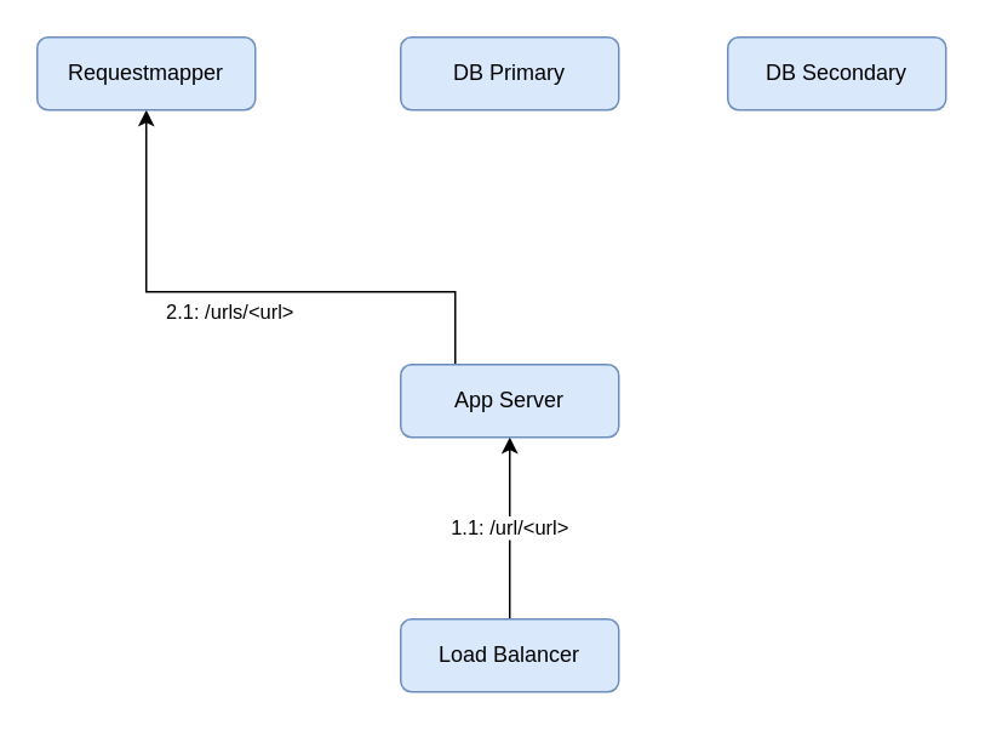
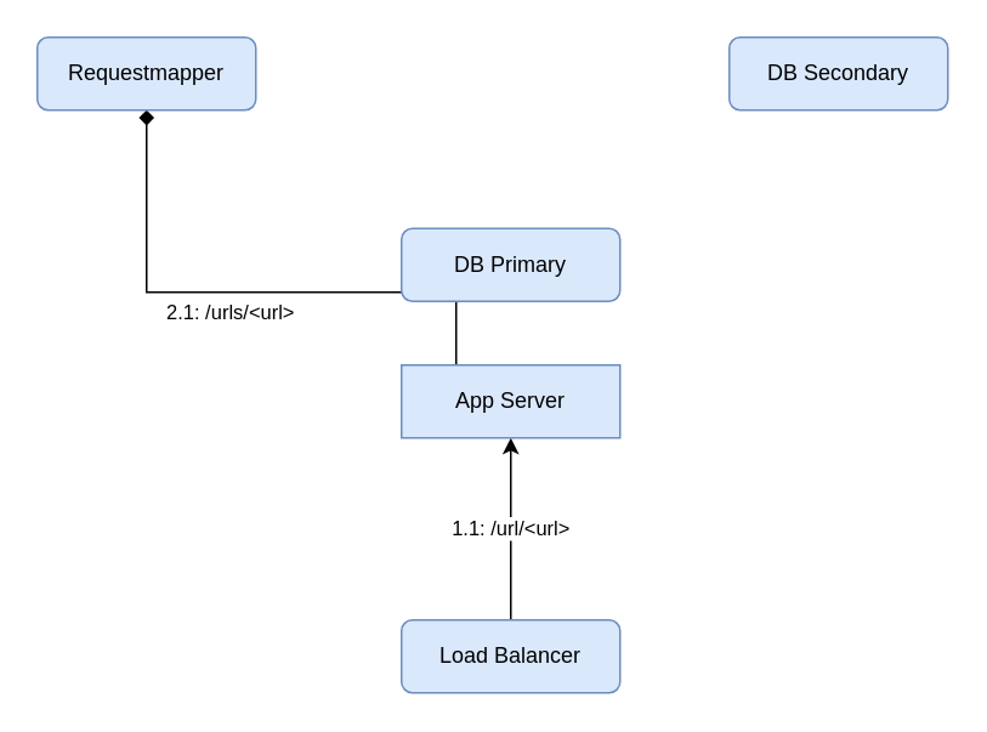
- <mxCell id="7" value="DB Primary" style="rounded=1;whiteSpace=wrap;html=1;fontSize=12;glass=0;strokeWidth=1;shadow=0;fillColor=#dae8fc;strokeColor=#6c8ebf;" parent="1" vertex="1"><mxGeometry x="220" y="20" width="120" height="40" as="geometry" /></mxCell>
+ <mxCell id="7" value="DB Primary" style="rounded=1;whiteSpace=wrap;html=1;fontSize=12;glass=0;strokeWidth=1;shadow=0;fillColor=#dae8fc;strokeColor=#6c8ebf;" parent="1" vertex="1"><mxGeometry x="220" y="125" width="120" height="40" as="geometry" /></mxCell>
- <mxCell id="3" style="edgeStyle=orthogonalEdgeStyle;rounded=0;orthogonalLoop=1;jettySize=auto;html=1;exitX=0.25;exitY=0;exitDx=0;exitDy=0;entryX=0.5;entryY=1;entryDx=0;entryDy=0;labelBackgroundColor=#ffffff;" parent="1" source="5" target="9" edge="1"><mxGeometry relative="1" as="geometry"><Array as="points"><mxPoint x="250" y="160" /><mxPoint x="80" y="160" /></Array></mxGeometry></mxCell>
+ <mxCell id="3" style="edgeStyle=orthogonalEdgeStyle;rounded=0;orthogonalLoop=1;jettySize=auto;html=1;exitX=0.25;exitY=0;exitDx=0;exitDy=0;entryX=0.5;entryY=1;entryDx=0;entryDy=0;labelBackgroundColor=#ffffff;endArrow=diamond;" parent="1" source="5" target="9" edge="1"><mxGeometry relative="1" as="geometry"><Array as="points"><mxPoint x="250" y="160" /><mxPoint x="80" y="160" /></Array></mxGeometry></mxCell>
- <mxCell id="5" value="App Server" style="rounded=1;whiteSpace=wrap;html=1;fontSize=12;glass=0;strokeWidth=1;shadow=0;fillColor=#dae8fc;strokeColor=#6c8ebf;" parent="1" vertex="1"><mxGeometry x="220" y="200" width="120" height="40" as="geometry" /></mxCell>
+ <mxCell id="5" value="App Server" style="whiteSpace=wrap;html=1;fontSize=12;glass=0;strokeWidth=1;shadow=0;fillColor=#dae8fc;strokeColor=#6c8ebf;rounded=0;" parent="1" vertex="1"><mxGeometry x="220" y="200" width="120" height="40" as="geometry" /></mxCell>
